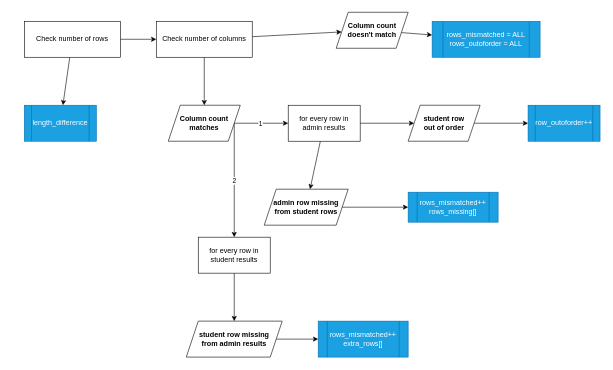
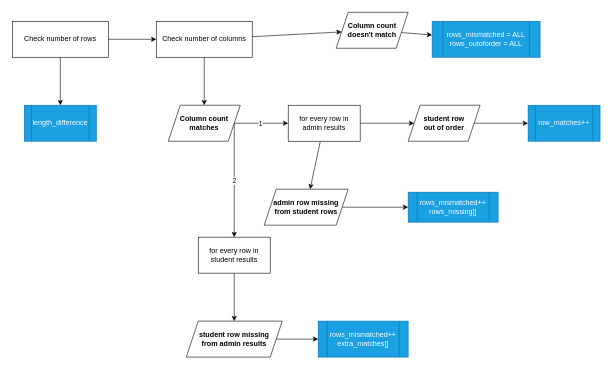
- <mxCell id="4" value="Check number of rows" style="rounded=0;whiteSpace=wrap;html=1;" parent="1" vertex="1"><mxGeometry x="40" y="35" width="160" height="60" as="geometry" /></mxCell>
+ <mxCell id="4" value="Check number of rows" style="rounded=0;whiteSpace=wrap;html=1;" parent="1" vertex="1"><mxGeometry x="20" y="35" width="160" height="60" as="geometry" /></mxCell>
- <mxCell id="24" value="row_outoforder++" style="shape=process;whiteSpace=wrap;html=1;backgroundOutline=1;rounded=0;fillColor=#1ba1e2;strokeColor=#006EAF;fontColor=#ffffff;" parent="1" vertex="1"><mxGeometry x="880" y="175" width="120" height="60" as="geometry" /></mxCell>
+ <mxCell id="24" value="row_matches++" style="shape=process;whiteSpace=wrap;html=1;backgroundOutline=1;rounded=0;fillColor=#1ba1e2;strokeColor=#006EAF;fontColor=#ffffff;" parent="1" vertex="1"><mxGeometry x="880" y="175" width="120" height="60" as="geometry" /></mxCell>
- <mxCell id="30" value="rows_mismatched++&lt;br&gt;extra_rows[]" style="shape=process;whiteSpace=wrap;html=1;backgroundOutline=1;rounded=0;fillColor=#1ba1e2;strokeColor=#006EAF;fontColor=#ffffff;" parent="1" vertex="1"><mxGeometry x="530" y="535" width="150" height="60" as="geometry" /></mxCell>
+ <mxCell id="30" value="rows_mismatched++&lt;br&gt;extra_matches[]" style="shape=process;whiteSpace=wrap;html=1;backgroundOutline=1;rounded=0;fillColor=#1ba1e2;strokeColor=#006EAF;fontColor=#ffffff;" parent="1" vertex="1"><mxGeometry x="530" y="535" width="150" height="60" as="geometry" /></mxCell>
